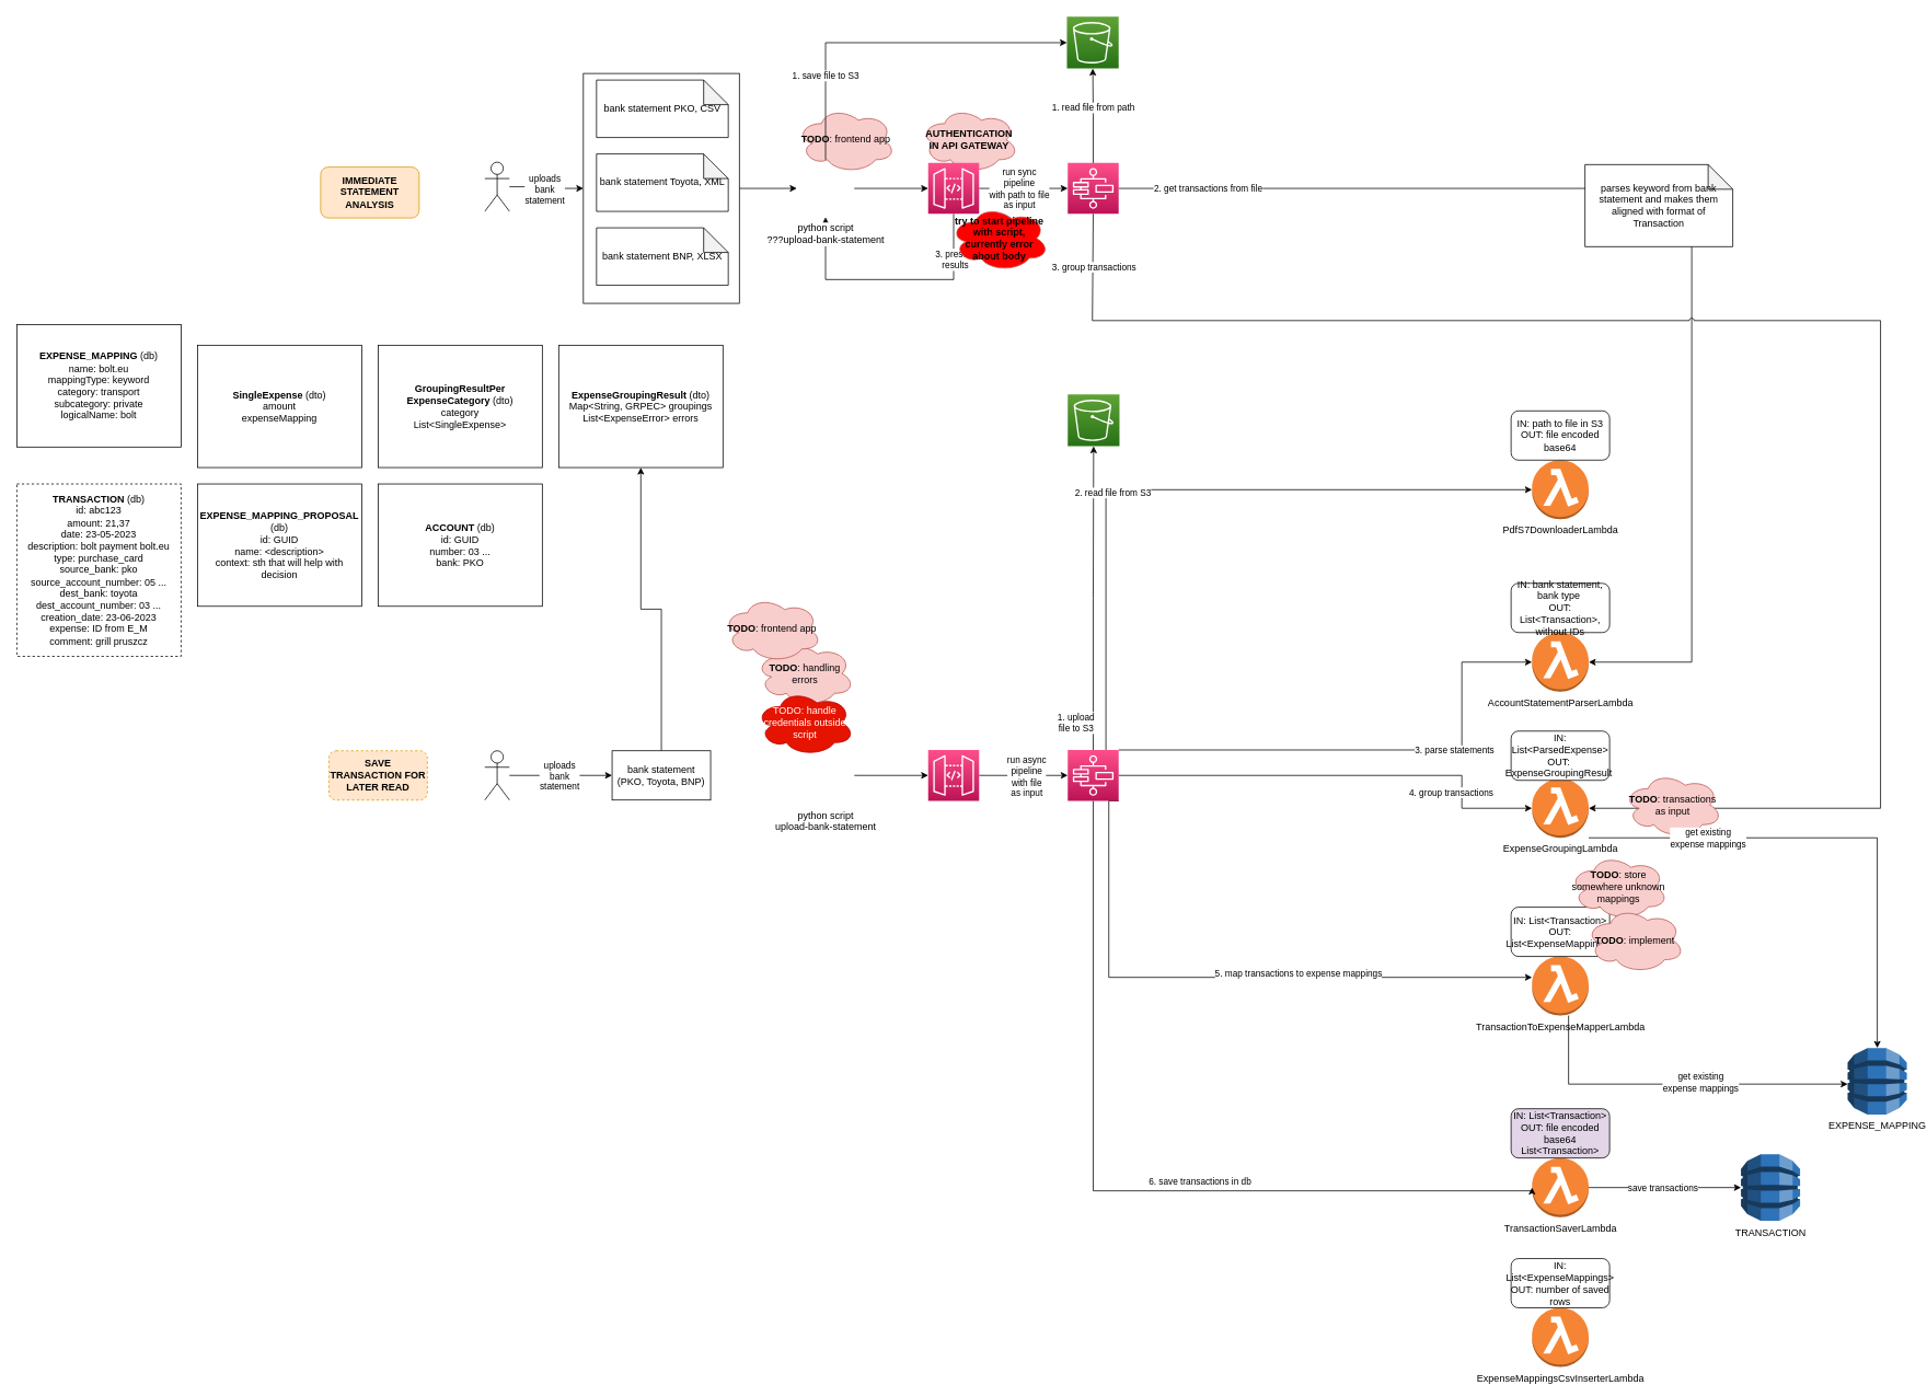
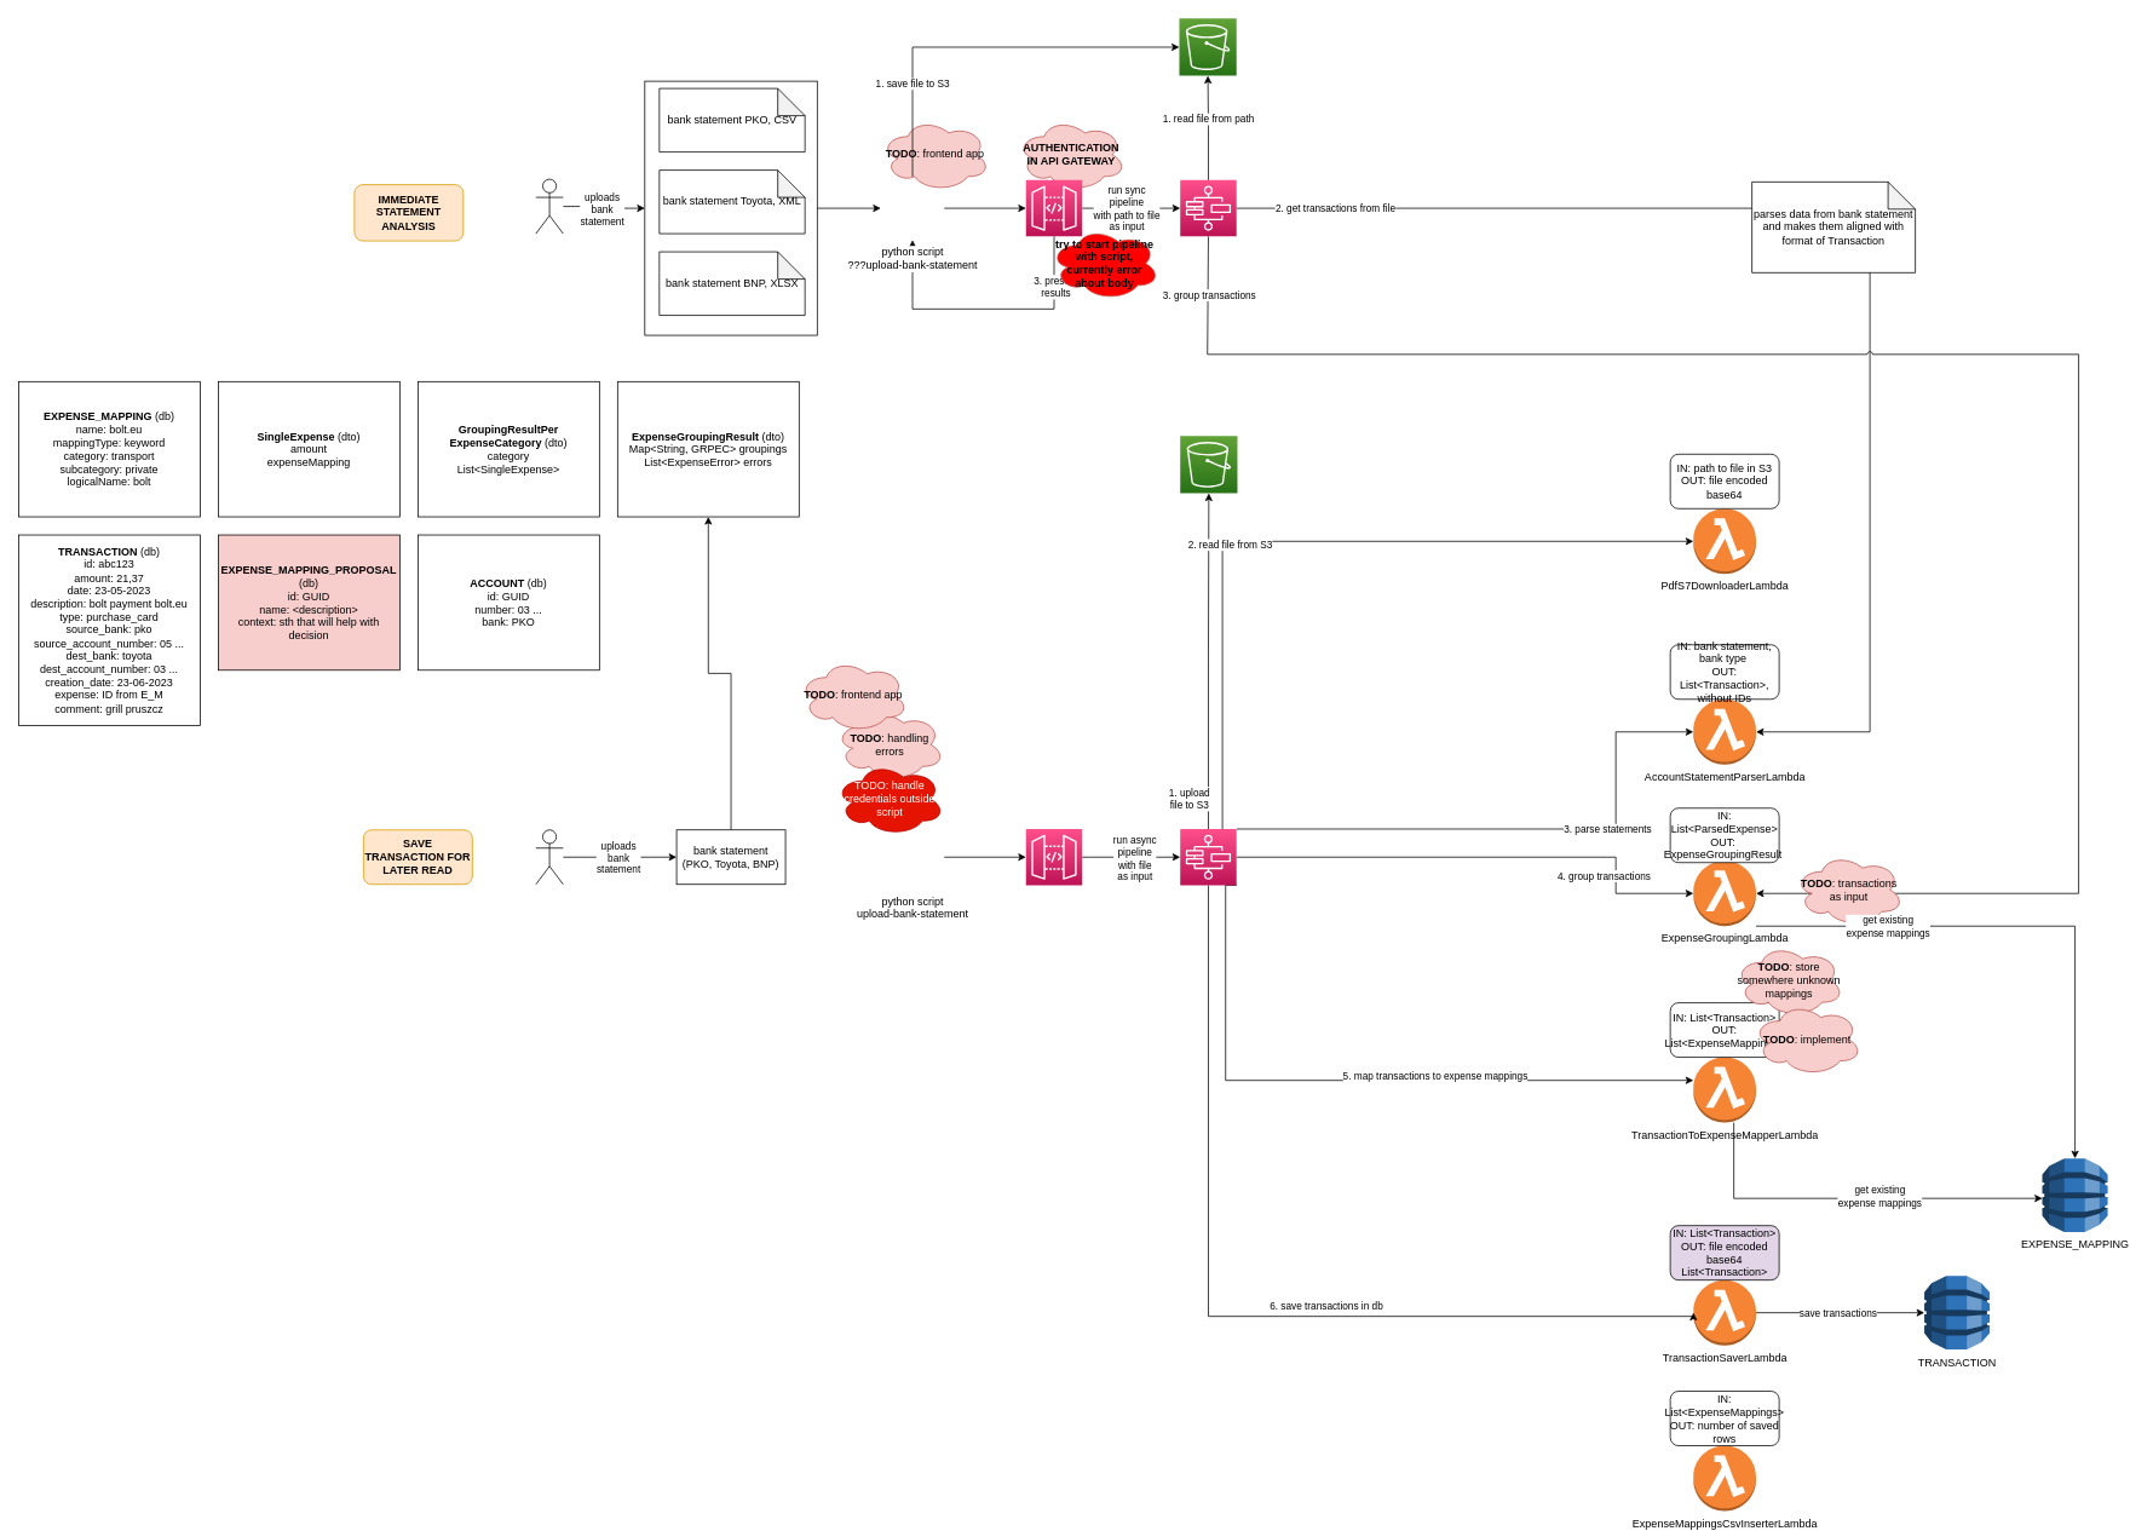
- <mxCell id="75" value="parses keyword from bank statement and makes them aligned with format of Transaction" style="shape=note;whiteSpace=wrap;html=1;backgroundOutline=1;darkOpacity=0.05;" parent="1" vertex="1"><mxGeometry x="1930" y="200" width="180" height="100" as="geometry" /></mxCell>
+ <mxCell id="75" value="parses data from bank statement and makes them aligned with format of Transaction" style="shape=note;whiteSpace=wrap;html=1;backgroundOutline=1;darkOpacity=0.05;" parent="1" vertex="1"><mxGeometry x="1930" y="200" width="180" height="100" as="geometry" /></mxCell>
- <mxCell id="18" value="&lt;b&gt;EXPENSE_MAPPING &lt;/b&gt;(db)&lt;br&gt;name: bolt.eu&lt;br&gt;mappingType: keyword&lt;br&gt;category: transport&lt;br&gt;subcategory: private&lt;br&gt;logicalName: bolt" style="rounded=0;whiteSpace=wrap;html=1;" parent="1" vertex="1"><mxGeometry x="20" y="395" width="200" height="149" as="geometry" /></mxCell>
+ <mxCell id="18" value="&lt;b&gt;EXPENSE_MAPPING &lt;/b&gt;(db)&lt;br&gt;name: bolt.eu&lt;br&gt;mappingType: keyword&lt;br&gt;category: transport&lt;br&gt;subcategory: private&lt;br&gt;logicalName: bolt" style="rounded=0;whiteSpace=wrap;html=1;" parent="1" vertex="1"><mxGeometry x="20" y="420" width="200" height="149" as="geometry" /></mxCell>
- <mxCell id="23" value="&lt;b&gt;EXPENSE_MAPPING_PROPOSAL&lt;br&gt;&lt;/b&gt;(db)&lt;br&gt;id: GUID&lt;br&gt;name: &amp;lt;description&amp;gt;&lt;br&gt;context: sth that will help with decision" style="rounded=0;whiteSpace=wrap;html=1;" parent="1" vertex="1"><mxGeometry x="240" y="589" width="200" height="149" as="geometry" /></mxCell>
+ <mxCell id="23" value="&lt;b&gt;EXPENSE_MAPPING_PROPOSAL&lt;br&gt;&lt;/b&gt;(db)&lt;br&gt;id: GUID&lt;br&gt;name: &amp;lt;description&amp;gt;&lt;br&gt;context: sth that will help with decision" style="rounded=0;whiteSpace=wrap;html=1;fillColor=#f8cecc;" parent="1" vertex="1"><mxGeometry x="240" y="589" width="200" height="149" as="geometry" /></mxCell>
- <mxCell id="21" value="&lt;b&gt;TRANSACTION&amp;nbsp;&lt;/b&gt;(db)&lt;br&gt;id: abc123&lt;br&gt;amount: 21,37&lt;br&gt;date: 23-05-2023&lt;br&gt;description: bolt payment bolt.eu&lt;br&gt;type: purchase_card&lt;br&gt;source_bank: pko&lt;br&gt;source_account_number: 05 ...&lt;br&gt;dest_bank: toyota&lt;br&gt;dest_account_number: 03 ...&lt;br&gt;creation_date: 23-06-2023&lt;br&gt;expense: ID from E_M&lt;br&gt;comment: grill pruszcz" style="rounded=0;whiteSpace=wrap;html=1;dashed=1;" parent="1" vertex="1"><mxGeometry x="20" y="589" width="200" height="210" as="geometry" /></mxCell>
+ <mxCell id="21" value="&lt;b&gt;TRANSACTION&amp;nbsp;&lt;/b&gt;(db)&lt;br&gt;id: abc123&lt;br&gt;amount: 21,37&lt;br&gt;date: 23-05-2023&lt;br&gt;description: bolt payment bolt.eu&lt;br&gt;type: purchase_card&lt;br&gt;source_bank: pko&lt;br&gt;source_account_number: 05 ...&lt;br&gt;dest_bank: toyota&lt;br&gt;dest_account_number: 03 ...&lt;br&gt;creation_date: 23-06-2023&lt;br&gt;expense: ID from E_M&lt;br&gt;comment: grill pruszcz" style="rounded=0;whiteSpace=wrap;html=1;" parent="1" vertex="1"><mxGeometry x="20" y="589" width="200" height="210" as="geometry" /></mxCell>
- <mxCell id="35" value="SAVE TRANSACTION FOR LATER READ" style="rounded=1;whiteSpace=wrap;html=1;fontStyle=1;fillColor=#ffe6cc;strokeColor=#d79b00;dashed=1;" parent="1" vertex="1"><mxGeometry x="400" y="914" width="120" height="60" as="geometry" /></mxCell>
+ <mxCell id="35" value="SAVE TRANSACTION FOR LATER READ" style="rounded=1;whiteSpace=wrap;html=1;fontStyle=1;fillColor=#ffe6cc;strokeColor=#d79b00;" parent="1" vertex="1"><mxGeometry x="400" y="914" width="120" height="60" as="geometry" /></mxCell>
